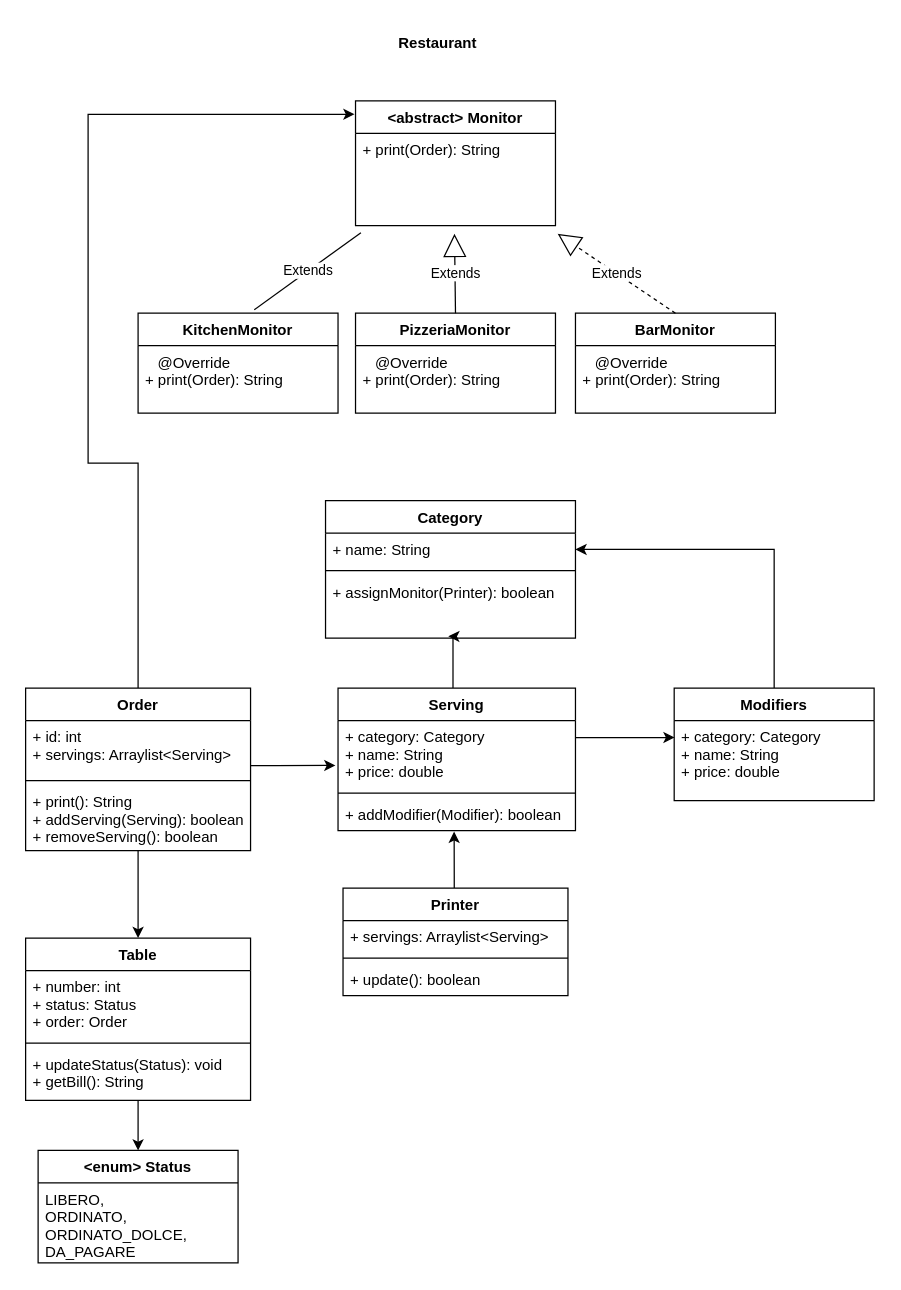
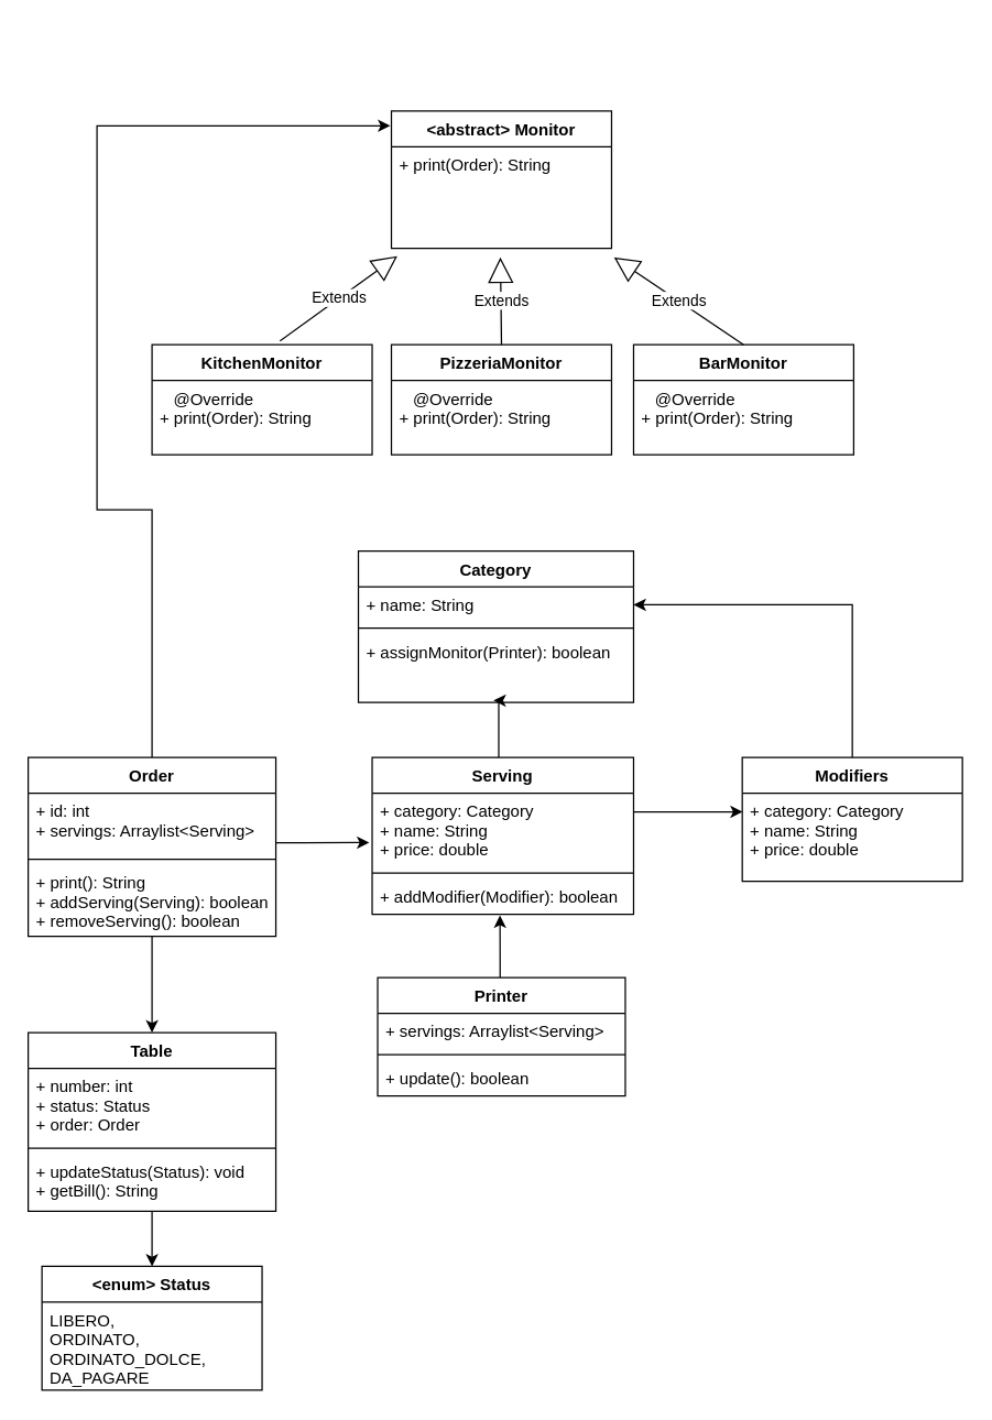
- <mxCell id="13" value="Restaurant" style="text;align=center;fontStyle=1;verticalAlign=middle;spacingLeft=3;spacingRight=3;strokeColor=none;rotatable=0;points=[[0,0.5],[1,0.5]];portConstraint=eastwest;" parent="1" vertex="1"><mxGeometry x="310" y="20" width="80" height="26" as="geometry" /></mxCell>
- <mxCell id="10" value="Extends" style="endArrow=none;endSize=16;endFill=0;html=1;rounded=0;exitX=0.581;exitY=-0.035;exitDx=0;exitDy=0;exitPerimeter=0;entryX=0.027;entryY=1.075;entryDx=0;entryDy=0;entryPerimeter=0;" parent="1" source="4" target="3" edge="1"><mxGeometry width="160" relative="1" as="geometry"><mxPoint x="94" y="150" as="sourcePoint" /><mxPoint x="154" y="50" as="targetPoint" /></mxGeometry></mxCell>
+ <mxCell id="10" value="Extends" style="endArrow=block;endSize=16;endFill=0;html=1;rounded=0;exitX=0.581;exitY=-0.035;exitDx=0;exitDy=0;exitPerimeter=0;entryX=0.027;entryY=1.075;entryDx=0;entryDy=0;entryPerimeter=0;" parent="1" source="4" target="3" edge="1"><mxGeometry width="160" relative="1" as="geometry"><mxPoint x="94" y="150" as="sourcePoint" /><mxPoint x="154" y="50" as="targetPoint" /></mxGeometry></mxCell>
- <mxCell id="12" value="Extends" style="endArrow=block;endSize=16;endFill=0;html=1;rounded=0;exitX=0.5;exitY=0;exitDx=0;exitDy=0;entryX=1.011;entryY=1.087;entryDx=0;entryDy=0;entryPerimeter=0;dashed=1;" parent="1" source="6" target="3" edge="1"><mxGeometry width="160" relative="1" as="geometry"><mxPoint x="364" y="240" as="sourcePoint" /><mxPoint x="480" y="160" as="targetPoint" /></mxGeometry></mxCell>
+ <mxCell id="12" value="Extends" style="endArrow=block;endSize=16;endFill=0;html=1;rounded=0;exitX=0.5;exitY=0;exitDx=0;exitDy=0;entryX=1.011;entryY=1.087;entryDx=0;entryDy=0;entryPerimeter=0;" parent="1" source="6" target="3" edge="1"><mxGeometry width="160" relative="1" as="geometry"><mxPoint x="364" y="240" as="sourcePoint" /><mxPoint x="480" y="160" as="targetPoint" /></mxGeometry></mxCell>
